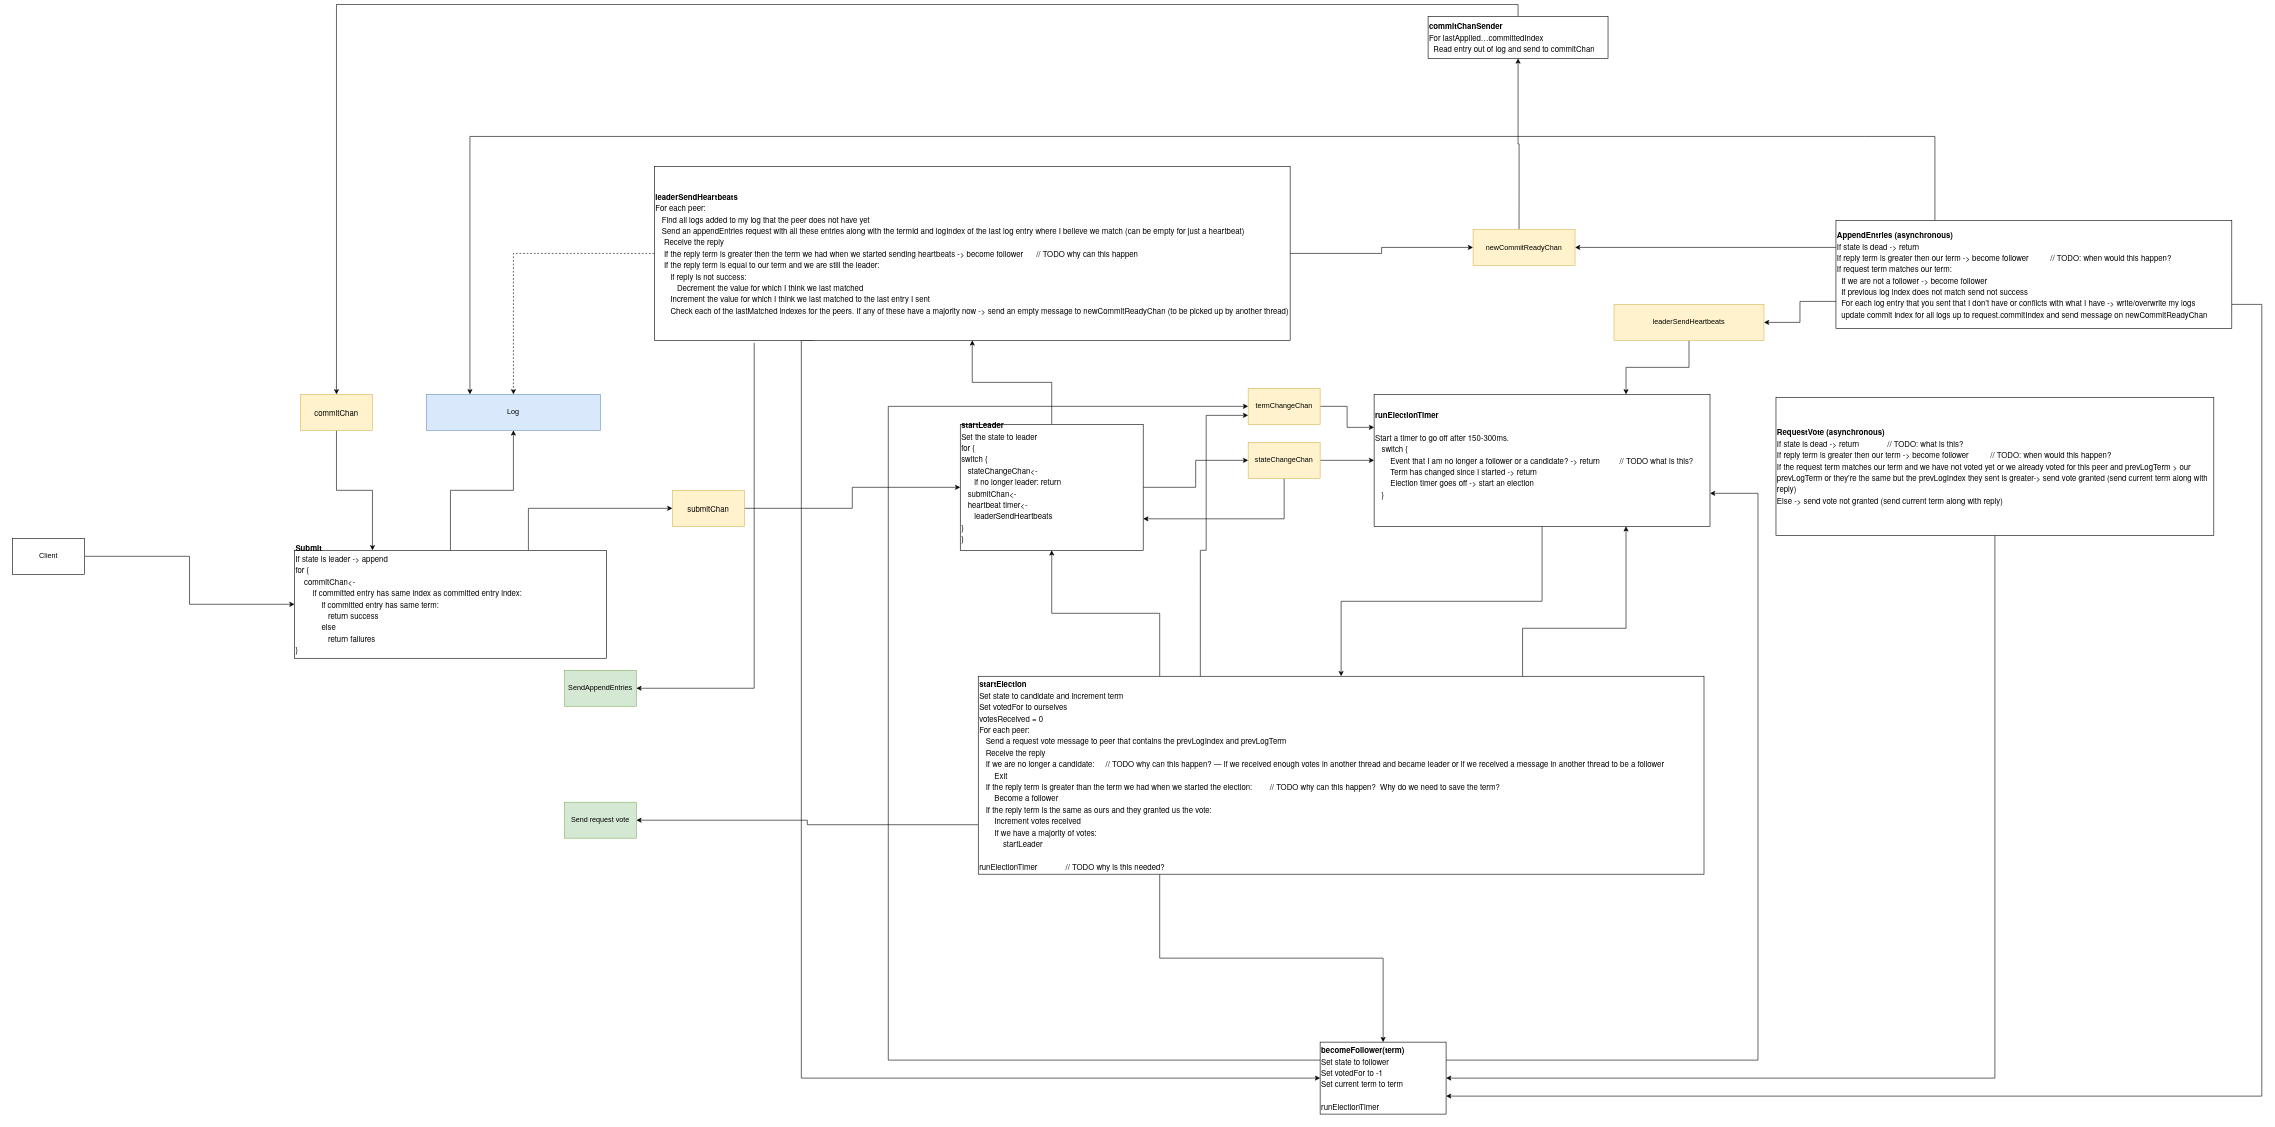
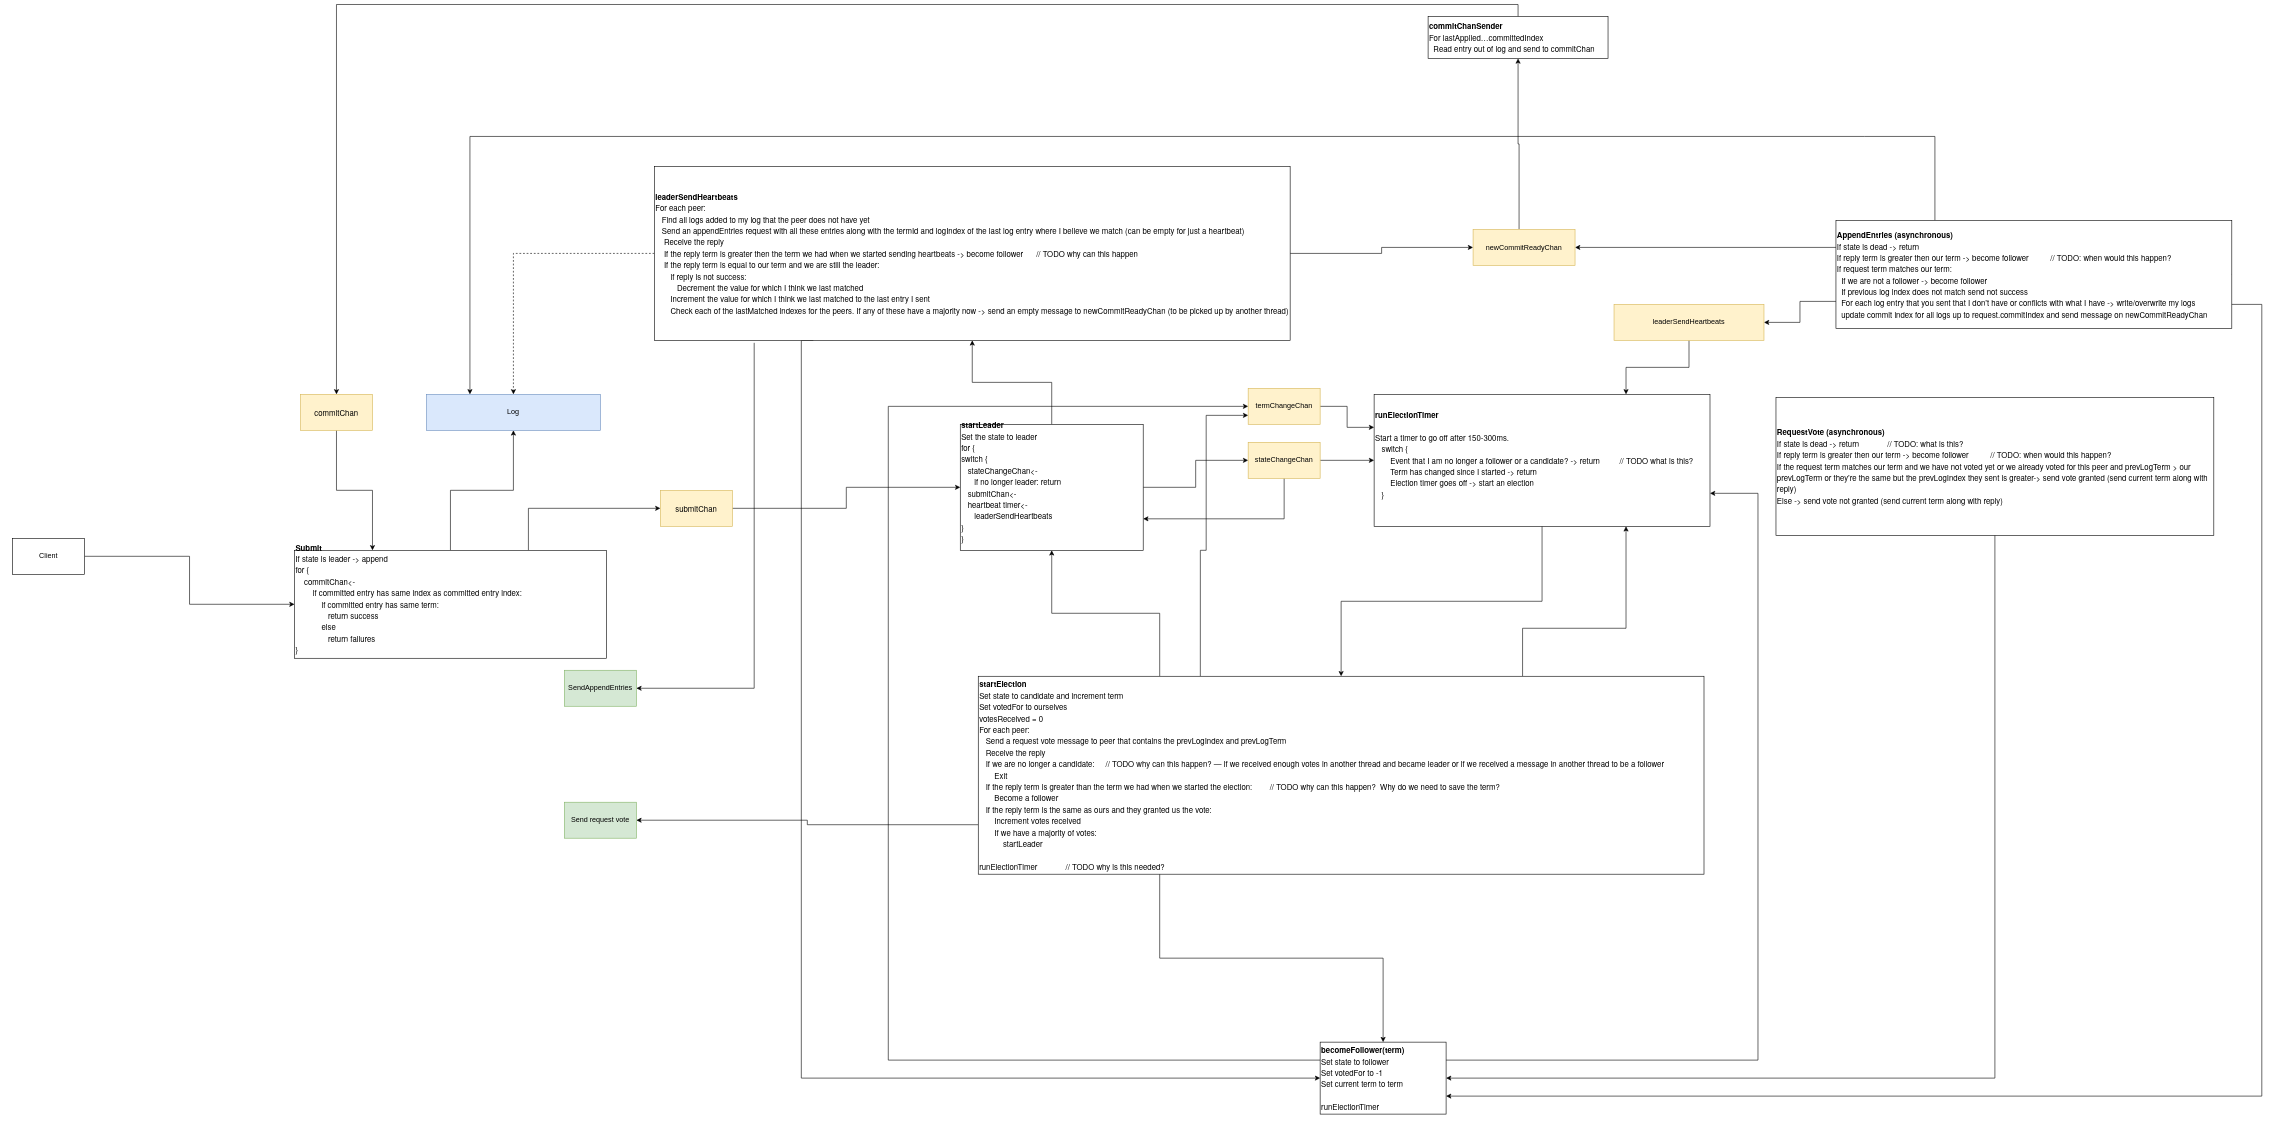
- <mxCell id="50" value="&lt;p class=&quot;p1&quot; style=&quot;margin: 0px ; font-stretch: normal ; font-size: 13px ; line-height: normal ; font-family: &amp;#34;helvetica neue&amp;#34;&quot;&gt;submitChan&lt;/p&gt;" style="rounded=0;whiteSpace=wrap;html=1;fillColor=#fff2cc;strokeColor=#d6b656;" vertex="1" parent="1"><mxGeometry x="1120" y="810" width="120" height="60" as="geometry" /></mxCell>
+ <mxCell id="50" value="&lt;p class=&quot;p1&quot; style=&quot;margin: 0px ; font-stretch: normal ; font-size: 13px ; line-height: normal ; font-family: &amp;#34;helvetica neue&amp;#34;&quot;&gt;submitChan&lt;/p&gt;" style="rounded=0;whiteSpace=wrap;html=1;fillColor=#fff2cc;strokeColor=#d6b656;" vertex="1" parent="1"><mxGeometry x="1100" y="810" width="120" height="60" as="geometry" /></mxCell>
